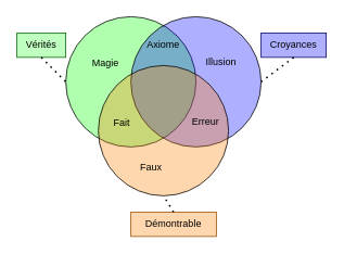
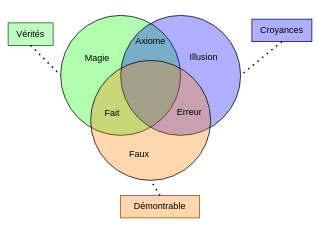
- <mxCell id="5" value="Vérités" style="text;html=1;strokeColor=#006600;fillColor=#33FF3350;align=center;verticalAlign=middle;whiteSpace=wrap;rounded=0;" parent="1" vertex="1"><mxGeometry x="20" y="40" width="60" height="30" as="geometry" /></mxCell>
+ <mxCell id="5" value="Vérités" style="text;html=1;strokeColor=#006600;fillColor=#33FF3350;align=center;verticalAlign=middle;whiteSpace=wrap;rounded=0;" parent="1" vertex="1"><mxGeometry x="10" y="30" width="60" height="30" as="geometry" /></mxCell>
- <mxCell id="6" value="Croyances" style="text;html=1;strokeColor=#000066;fillColor=#0000FF50;align=center;verticalAlign=middle;whiteSpace=wrap;rounded=0;" parent="1" vertex="1"><mxGeometry x="320" y="40" width="80" height="30" as="geometry" /></mxCell>
+ <mxCell id="6" value="Croyances" style="text;html=1;strokeColor=#000066;fillColor=#0000FF50;align=center;verticalAlign=middle;whiteSpace=wrap;rounded=0;" parent="1" vertex="1"><mxGeometry x="335" y="25" width="80" height="30" as="geometry" /></mxCell>
